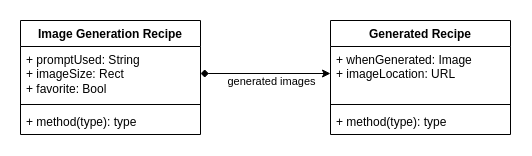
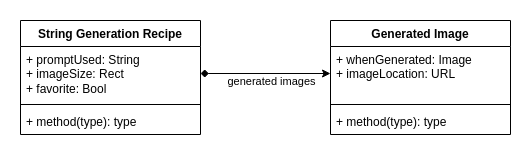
- <mxCell id="6" value="Image Generation Recipe" style="swimlane;fontStyle=1;align=center;verticalAlign=top;childLayout=stackLayout;horizontal=1;startSize=26;horizontalStack=0;resizeParent=1;resizeParentMax=0;resizeLast=0;collapsible=1;marginBottom=0;whiteSpace=wrap;html=1;" vertex="1" parent="1"><mxGeometry x="20" y="20" width="180" height="114" as="geometry" /></mxCell>
+ <mxCell id="6" value="String Generation Recipe" style="swimlane;fontStyle=1;align=center;verticalAlign=top;childLayout=stackLayout;horizontal=1;startSize=26;horizontalStack=0;resizeParent=1;resizeParentMax=0;resizeLast=0;collapsible=1;marginBottom=0;whiteSpace=wrap;html=1;" vertex="1" parent="1"><mxGeometry x="20" y="20" width="180" height="114" as="geometry" /></mxCell>
- <mxCell id="2" value="Generated Recipe" style="swimlane;fontStyle=1;align=center;verticalAlign=top;childLayout=stackLayout;horizontal=1;startSize=26;horizontalStack=0;resizeParent=1;resizeParentMax=0;resizeLast=0;collapsible=1;marginBottom=0;whiteSpace=wrap;html=1;" vertex="1" parent="1"><mxGeometry x="330" y="20" width="180" height="114" as="geometry" /></mxCell>
+ <mxCell id="2" value="Generated Image" style="swimlane;fontStyle=1;align=center;verticalAlign=top;childLayout=stackLayout;horizontal=1;startSize=26;horizontalStack=0;resizeParent=1;resizeParentMax=0;resizeLast=0;collapsible=1;marginBottom=0;whiteSpace=wrap;html=1;" vertex="1" parent="1"><mxGeometry x="330" y="20" width="180" height="114" as="geometry" /></mxCell>
